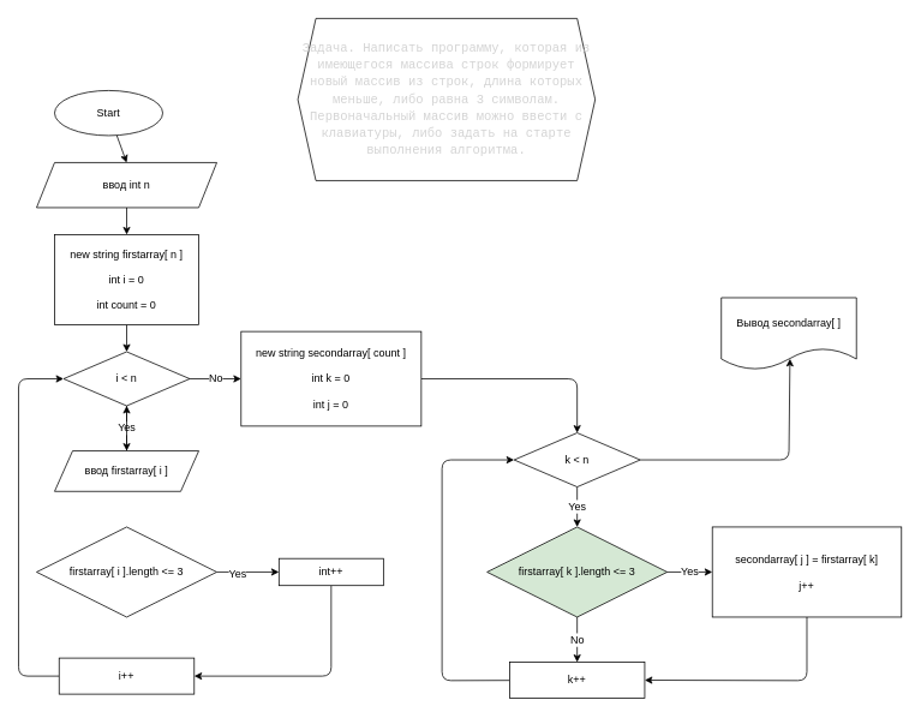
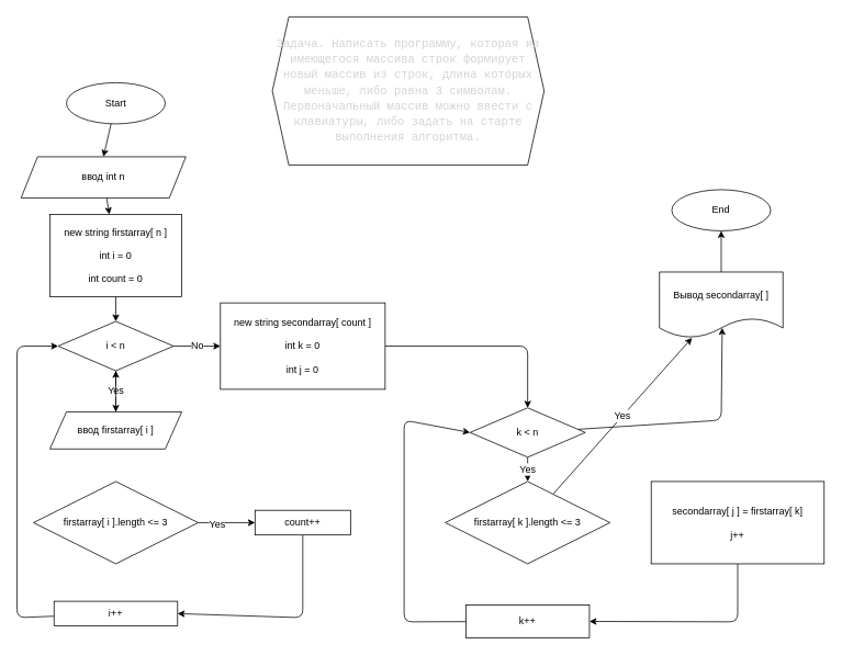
- <mxCell id="3" value="Start" style="ellipse;whiteSpace=wrap;html=1;" vertex="1" parent="1"><mxGeometry x="60" y="100" width="120" height="50" as="geometry" /></mxCell>
+ <mxCell id="3" value="Start" style="ellipse;whiteSpace=wrap;html=1;" vertex="1" parent="1"><mxGeometry x="80" y="100" width="120" height="50" as="geometry" /></mxCell>
- <mxCell id="6" value="&lt;p style=&quot;line-height: 1.2&quot;&gt;ввод int n&lt;/p&gt;" style="shape=parallelogram;perimeter=parallelogramPerimeter;whiteSpace=wrap;html=1;fixedSize=1;" vertex="1" parent="1"><mxGeometry x="40" y="180" width="200" height="50" as="geometry" /></mxCell>
+ <mxCell id="6" value="&lt;p style=&quot;line-height: 1.2&quot;&gt;ввод int n&lt;/p&gt;" style="shape=parallelogram;perimeter=parallelogramPerimeter;whiteSpace=wrap;html=1;fixedSize=1;" vertex="1" parent="1"><mxGeometry x="25" y="190" width="200" height="50" as="geometry" /></mxCell>
+ <mxCell id="4" value="End" style="ellipse;whiteSpace=wrap;html=1;" vertex="1" parent="1"><mxGeometry x="815" y="230" width="120" height="50" as="geometry" /></mxCell>
+ <mxCell id="15" value="" style="edgeStyle=none;html=1;" edge="1" parent="1" source="16" target="4"><mxGeometry relative="1" as="geometry" /></mxCell>
- <mxCell id="25" value="k &amp;lt; n" style="rhombus;whiteSpace=wrap;html=1;" vertex="1" parent="1"><mxGeometry x="570" y="480" width="140" height="60" as="geometry" /></mxCell>
+ <mxCell id="25" value="k &amp;lt; n" style="rhombus;whiteSpace=wrap;html=1;" vertex="1" parent="1"><mxGeometry x="570" y="495" width="140" height="60" as="geometry" /></mxCell>
- <mxCell id="28" value="firstarray[ k ].length &amp;lt;= 3" style="rhombus;whiteSpace=wrap;html=1;fillColor=#d5e8d4;" vertex="1" parent="1"><mxGeometry x="540" y="584.5" width="200" height="100" as="geometry" /></mxCell>
+ <mxCell id="28" value="firstarray[ k ].length &amp;lt;= 3" style="rhombus;whiteSpace=wrap;html=1;" vertex="1" parent="1"><mxGeometry x="540" y="584.5" width="200" height="100" as="geometry" /></mxCell>
- <mxCell id="26" value="Yes" style="edgeStyle=none;html=1;fontSize=12;" edge="1" parent="1" source="28" target="32"><mxGeometry relative="1" as="geometry" /></mxCell>
+ <mxCell id="26" value="Yes" style="edgeStyle=none;html=1;fontSize=12;" edge="1" parent="1" source="28" target="16"><mxGeometry relative="1" as="geometry" /></mxCell>
- <mxCell id="14" value="int++" style="rounded=0;whiteSpace=wrap;html=1;" vertex="1" parent="1"><mxGeometry x="309" y="619.5" width="116" height="30" as="geometry" /></mxCell>
+ <mxCell id="14" value="count++" style="rounded=0;whiteSpace=wrap;html=1;" vertex="1" parent="1"><mxGeometry x="309" y="619.5" width="116" height="30" as="geometry" /></mxCell>
- <mxCell id="27" value="No" style="edgeStyle=none;html=1;fontSize=12;" edge="1" parent="1" source="28" target="30"><mxGeometry relative="1" as="geometry" /></mxCell>
- <mxCell id="20" value="i++" style="rounded=0;whiteSpace=wrap;html=1;" vertex="1" parent="1"><mxGeometry x="65" y="730" width="150" height="40" as="geometry" /></mxCell>
+ <mxCell id="20" value="i++" style="rounded=0;whiteSpace=wrap;html=1;" vertex="1" parent="1"><mxGeometry x="65" y="730" width="150" height="30" as="geometry" /></mxCell>
